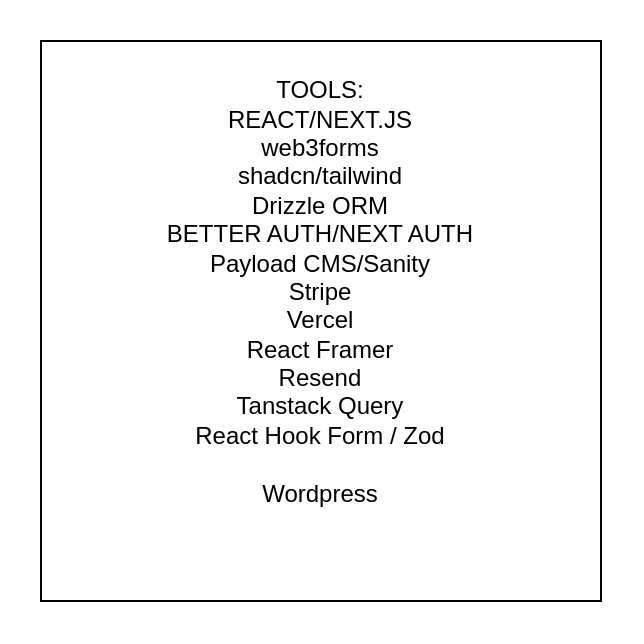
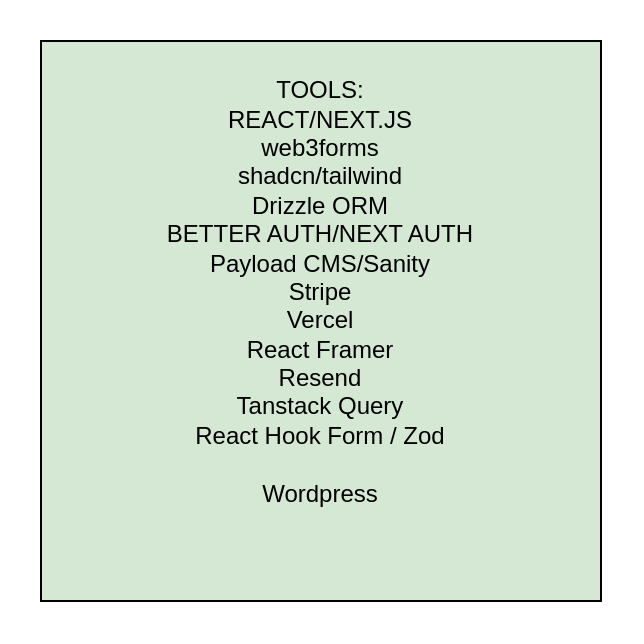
- <mxCell id="2" value="&lt;div&gt;TOOLS:&lt;/div&gt;&lt;div&gt;REACT/NEXT.JS&lt;/div&gt;&lt;div&gt;web3forms&lt;/div&gt;&lt;div&gt;shadcn/tailwind&lt;/div&gt;&lt;div&gt;Drizzle ORM&lt;/div&gt;&lt;div&gt;BETTER AUTH/NEXT AUTH&lt;br&gt;&lt;/div&gt;&lt;div&gt;Payload CMS/Sanity&lt;/div&gt;&lt;div&gt;Stripe&lt;/div&gt;&lt;div&gt;Vercel&lt;/div&gt;&lt;div&gt;React Framer&lt;/div&gt;&lt;div&gt;Resend&lt;/div&gt;&lt;div&gt;Tanstack Query&lt;/div&gt;&lt;div&gt;React Hook Form / Zod&lt;br&gt;&lt;/div&gt;&lt;div&gt;&lt;br&gt;&lt;/div&gt;&lt;div&gt;Wordpress&lt;br&gt;&lt;/div&gt;&lt;div&gt;&lt;br&gt;&lt;/div&gt;&lt;div&gt;&lt;br&gt;&lt;/div&gt;" style="rounded=0;whiteSpace=wrap;html=1;" vertex="1" parent="1"><mxGeometry x="20" y="20" width="280" height="280" as="geometry" /></mxCell>
+ <mxCell id="2" value="&lt;div&gt;TOOLS:&lt;/div&gt;&lt;div&gt;REACT/NEXT.JS&lt;/div&gt;&lt;div&gt;web3forms&lt;/div&gt;&lt;div&gt;shadcn/tailwind&lt;/div&gt;&lt;div&gt;Drizzle ORM&lt;/div&gt;&lt;div&gt;BETTER AUTH/NEXT AUTH&lt;br&gt;&lt;/div&gt;&lt;div&gt;Payload CMS/Sanity&lt;/div&gt;&lt;div&gt;Stripe&lt;/div&gt;&lt;div&gt;Vercel&lt;/div&gt;&lt;div&gt;React Framer&lt;/div&gt;&lt;div&gt;Resend&lt;/div&gt;&lt;div&gt;Tanstack Query&lt;/div&gt;&lt;div&gt;React Hook Form / Zod&lt;br&gt;&lt;/div&gt;&lt;div&gt;&lt;br&gt;&lt;/div&gt;&lt;div&gt;Wordpress&lt;br&gt;&lt;/div&gt;&lt;div&gt;&lt;br&gt;&lt;/div&gt;&lt;div&gt;&lt;br&gt;&lt;/div&gt;" style="rounded=0;whiteSpace=wrap;html=1;fillColor=#d5e8d4;" vertex="1" parent="1"><mxGeometry x="20" y="20" width="280" height="280" as="geometry" /></mxCell>
